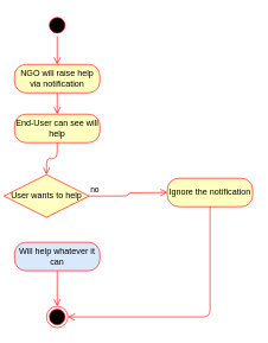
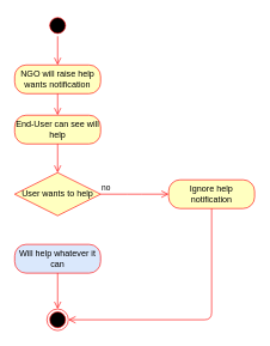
- <mxCell id="4" value="NGO will raise help via notification" style="rounded=1;whiteSpace=wrap;html=1;arcSize=40;fontColor=#000000;fillColor=#ffffc0;strokeColor=#ff0000;" vertex="1" parent="1"><mxGeometry x="20" y="90" width="120" height="40" as="geometry" /></mxCell>
+ <mxCell id="4" value="NGO will raise help wants notification" style="rounded=1;whiteSpace=wrap;html=1;arcSize=40;fontColor=#000000;fillColor=#ffffc0;strokeColor=#ff0000;" vertex="1" parent="1"><mxGeometry x="20" y="90" width="120" height="40" as="geometry" /></mxCell>
- <mxCell id="12" value="Ignore the notification" style="rounded=1;whiteSpace=wrap;html=1;arcSize=40;fontColor=#000000;fillColor=#ffffc0;strokeColor=#ff0000;" vertex="1" parent="1"><mxGeometry x="235" y="250" width="120" height="40" as="geometry" /></mxCell>
+ <mxCell id="12" value="Ignore help notification" style="rounded=1;whiteSpace=wrap;html=1;arcSize=40;fontColor=#000000;fillColor=#ffffc0;strokeColor=#ff0000;" vertex="1" parent="1"><mxGeometry x="235" y="250" width="120" height="40" as="geometry" /></mxCell>
- <mxCell id="8" value="User wants to help" style="rhombus;whiteSpace=wrap;html=1;fillColor=#ffffc0;strokeColor=#ff0000;" vertex="1" parent="1"><mxGeometry x="5" y="245" width="120" height="60" as="geometry" /></mxCell>
+ <mxCell id="8" value="User wants to help" style="rhombus;whiteSpace=wrap;html=1;fillColor=#ffffc0;strokeColor=#ff0000;" vertex="1" parent="1"><mxGeometry x="20" y="240" width="120" height="60" as="geometry" /></mxCell>
